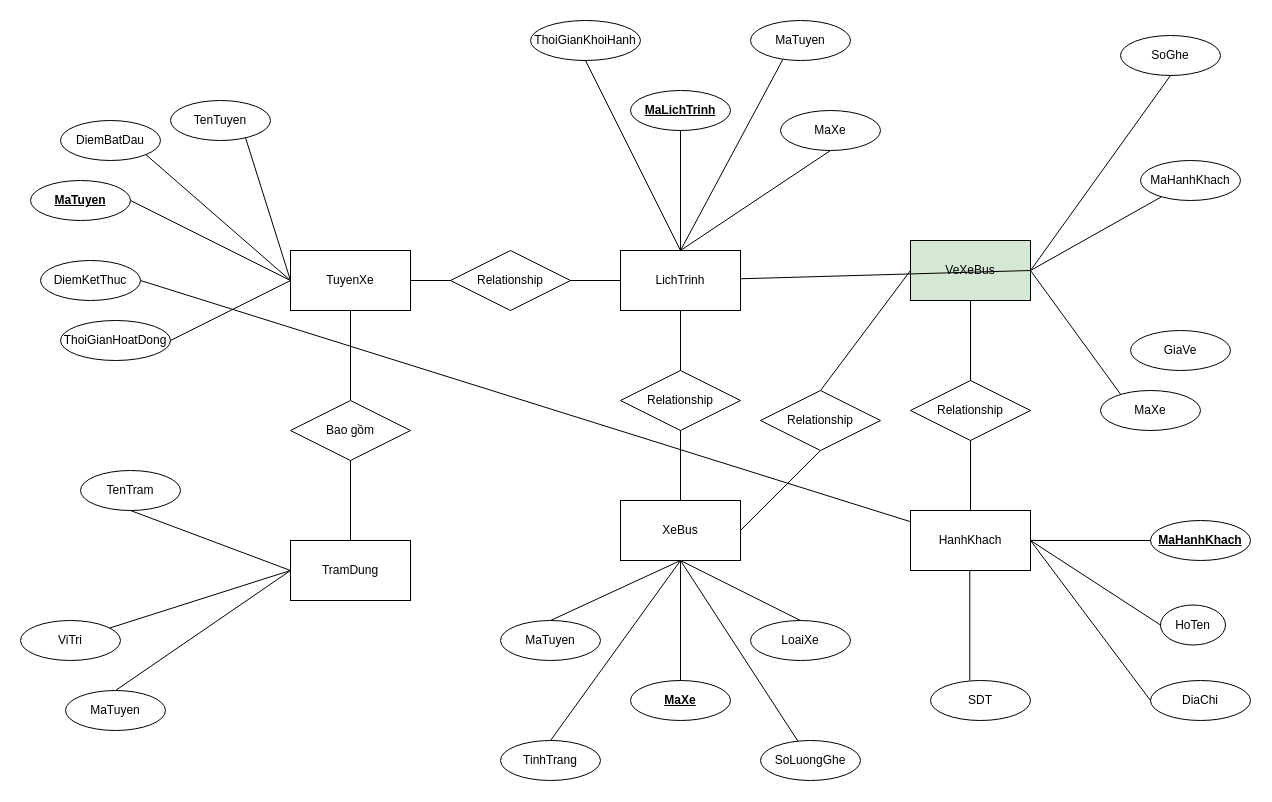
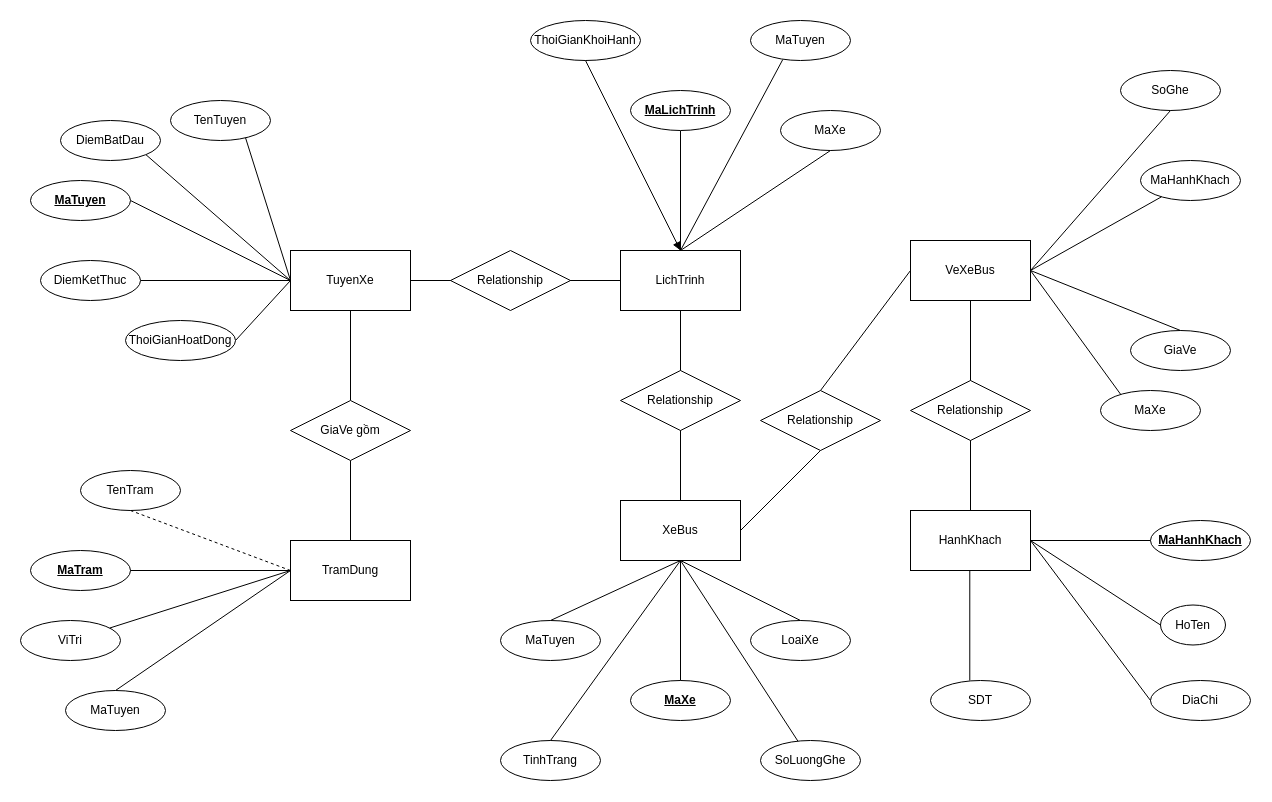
- <mxCell id="47" value="SoGhe" style="ellipse;whiteSpace=wrap;html=1;align=center;" vertex="1" parent="1"><mxGeometry x="1120" y="35" width="100" height="40" as="geometry" /></mxCell>
+ <mxCell id="47" value="SoGhe" style="ellipse;whiteSpace=wrap;html=1;align=center;" vertex="1" parent="1"><mxGeometry x="1120" y="70" width="100" height="40" as="geometry" /></mxCell>
- <mxCell id="29" value="" style="endArrow=none;html=1;rounded=0;entryX=0.5;entryY=0;entryDx=0;entryDy=0;exitX=0.5;exitY=1;exitDx=0;exitDy=0;" edge="1" parent="1" source="23" target="7"><mxGeometry relative="1" as="geometry"><mxPoint x="600" y="180" as="sourcePoint" /><mxPoint x="720" y="290" as="targetPoint" /></mxGeometry></mxCell>
+ <mxCell id="29" value="" style="endArrow=block;html=1;rounded=0;entryX=0.5;entryY=0;entryDx=0;entryDy=0;exitX=0.5;exitY=1;exitDx=0;exitDy=0;" edge="1" parent="1" source="23" target="7"><mxGeometry relative="1" as="geometry"><mxPoint x="600" y="180" as="sourcePoint" /><mxPoint x="720" y="290" as="targetPoint" /></mxGeometry></mxCell>
- <mxCell id="4" value="VeXeBus" style="rounded=0;whiteSpace=wrap;html=1;fillColor=#d5e8d4;" parent="1" vertex="1"><mxGeometry x="910" y="240" width="120" height="60" as="geometry" /></mxCell>
+ <mxCell id="4" value="VeXeBus" style="rounded=0;whiteSpace=wrap;html=1;" parent="1" vertex="1"><mxGeometry x="910" y="240" width="120" height="60" as="geometry" /></mxCell>
- <mxCell id="49" value="" style="endArrow=none;html=1;rounded=0;exitX=1;exitY=0.5;exitDx=0;exitDy=0;" edge="1" parent="1" source="4" target="7"><mxGeometry relative="1" as="geometry"><mxPoint x="1040" y="280" as="sourcePoint" /><mxPoint x="1130" y="280" as="targetPoint" /></mxGeometry></mxCell>
+ <mxCell id="49" value="" style="endArrow=none;html=1;rounded=0;exitX=1;exitY=0.5;exitDx=0;exitDy=0;entryX=0.5;entryY=0;entryDx=0;entryDy=0;" edge="1" parent="1" source="4" target="48"><mxGeometry relative="1" as="geometry"><mxPoint x="1040" y="280" as="sourcePoint" /><mxPoint x="1130" y="280" as="targetPoint" /></mxGeometry></mxCell>
- <mxCell id="22" value="ThoiGianHoatDong" style="ellipse;whiteSpace=wrap;html=1;align=center;" vertex="1" parent="1"><mxGeometry x="60" y="320" width="110" height="40" as="geometry" /></mxCell>
+ <mxCell id="22" value="ThoiGianHoatDong" style="ellipse;whiteSpace=wrap;html=1;align=center;" vertex="1" parent="1"><mxGeometry x="125" y="320" width="110" height="40" as="geometry" /></mxCell>
- <mxCell id="14" value="" style="endArrow=none;html=1;rounded=0;exitX=1;exitY=0.5;exitDx=0;exitDy=0;" edge="1" parent="1" source="21" target="5"><mxGeometry width="50" height="50" relative="1" as="geometry"><mxPoint x="228" y="207" as="sourcePoint" /><mxPoint x="630" y="270" as="targetPoint" /></mxGeometry></mxCell>
+ <mxCell id="14" value="" style="endArrow=none;html=1;rounded=0;entryX=0;entryY=0.5;entryDx=0;entryDy=0;exitX=1;exitY=0.5;exitDx=0;exitDy=0;" edge="1" parent="1" source="21" target="2"><mxGeometry width="50" height="50" relative="1" as="geometry"><mxPoint x="228" y="207" as="sourcePoint" /><mxPoint x="630" y="270" as="targetPoint" /></mxGeometry></mxCell>
- <mxCell id="63" value="Bao gồm" style="shape=rhombus;perimeter=rhombusPerimeter;whiteSpace=wrap;html=1;align=center;" vertex="1" parent="1"><mxGeometry x="290" y="400" width="120" height="60" as="geometry" /></mxCell>
+ <mxCell id="63" value="GiaVe gồm" style="shape=rhombus;perimeter=rhombusPerimeter;whiteSpace=wrap;html=1;align=center;" vertex="1" parent="1"><mxGeometry x="290" y="400" width="120" height="60" as="geometry" /></mxCell>
- <mxCell id="34" value="" style="endArrow=none;html=1;rounded=0;exitX=0;exitY=0.5;exitDx=0;exitDy=0;entryX=0.5;entryY=1;entryDx=0;entryDy=0;" edge="1" parent="1" source="6" target="32"><mxGeometry relative="1" as="geometry"><mxPoint x="530" y="490" as="sourcePoint" /><mxPoint x="690" y="490" as="targetPoint" /><Array as="points" /></mxGeometry></mxCell>
+ <mxCell id="34" value="" style="endArrow=none;html=1;rounded=0;exitX=0;exitY=0.5;exitDx=0;exitDy=0;entryX=0.5;entryY=1;entryDx=0;entryDy=0;dashed=1;" edge="1" parent="1" source="6" target="32"><mxGeometry relative="1" as="geometry"><mxPoint x="530" y="490" as="sourcePoint" /><mxPoint x="690" y="490" as="targetPoint" /><Array as="points" /></mxGeometry></mxCell>
+ <mxCell id="31" value="&lt;b&gt;MaTram&lt;/b&gt;" style="ellipse;whiteSpace=wrap;html=1;align=center;fontStyle=4;" vertex="1" parent="1"><mxGeometry x="30" y="550" width="100" height="40" as="geometry" /></mxCell>
+ <mxCell id="35" value="" style="endArrow=none;html=1;rounded=0;entryX=1;entryY=0.5;entryDx=0;entryDy=0;exitX=0;exitY=0.5;exitDx=0;exitDy=0;" edge="1" parent="1" source="6" target="31"><mxGeometry relative="1" as="geometry"><mxPoint x="390" y="540" as="sourcePoint" /><mxPoint x="340" y="460" as="targetPoint" /><Array as="points"><mxPoint x="290" y="570" /></Array></mxGeometry></mxCell>
